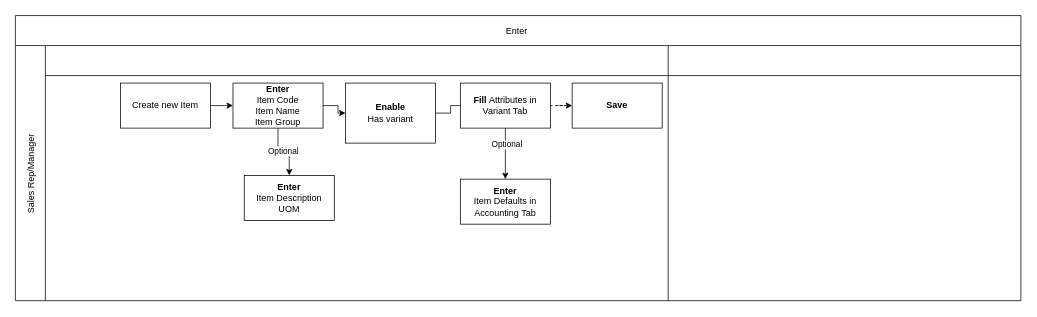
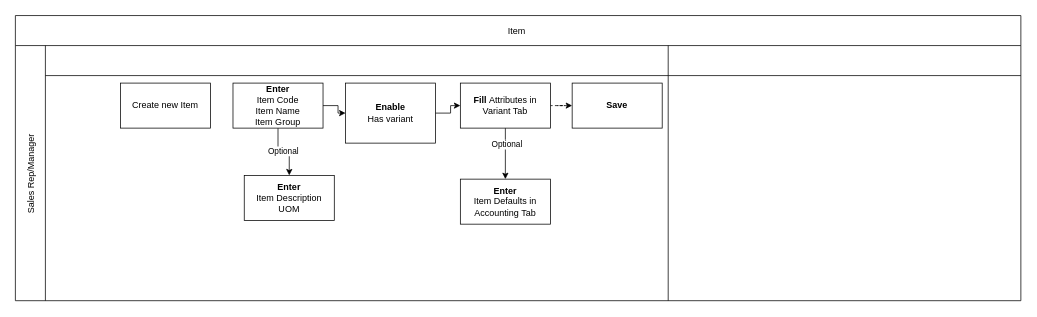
- <mxCell id="2" value="Enter " style="shape=table;childLayout=tableLayout;startSize=40;collapsible=0;recursiveResize=0;expand=0;" vertex="1" parent="1"><mxGeometry x="20" y="20" width="1340" height="380" as="geometry" /></mxCell>
+ <mxCell id="2" value="Item " style="shape=table;childLayout=tableLayout;startSize=40;collapsible=0;recursiveResize=0;expand=0;" vertex="1" parent="1"><mxGeometry x="20" y="20" width="1340" height="380" as="geometry" /></mxCell>
- <mxCell id="12" style="edgeStyle=orthogonalEdgeStyle;rounded=0;orthogonalLoop=1;jettySize=auto;html=1;exitX=1;exitY=0.5;exitDx=0;exitDy=0;exitPerimeter=0;entryX=0;entryY=0.5;entryDx=0;entryDy=0;entryPerimeter=0;" edge="1" parent="4" source="5" target="9"><mxGeometry relative="1" as="geometry" /></mxCell>
- <mxCell id="17" value="" style="edgeStyle=orthogonalEdgeStyle;rounded=0;orthogonalLoop=1;jettySize=auto;html=1;endArrow=none;" edge="1" parent="4" source="11" target="16"><mxGeometry relative="1" as="geometry" /></mxCell>
+ <mxCell id="17" value="" style="edgeStyle=orthogonalEdgeStyle;rounded=0;orthogonalLoop=1;jettySize=auto;html=1;" edge="1" parent="4" source="11" target="16"><mxGeometry relative="1" as="geometry" /></mxCell>
